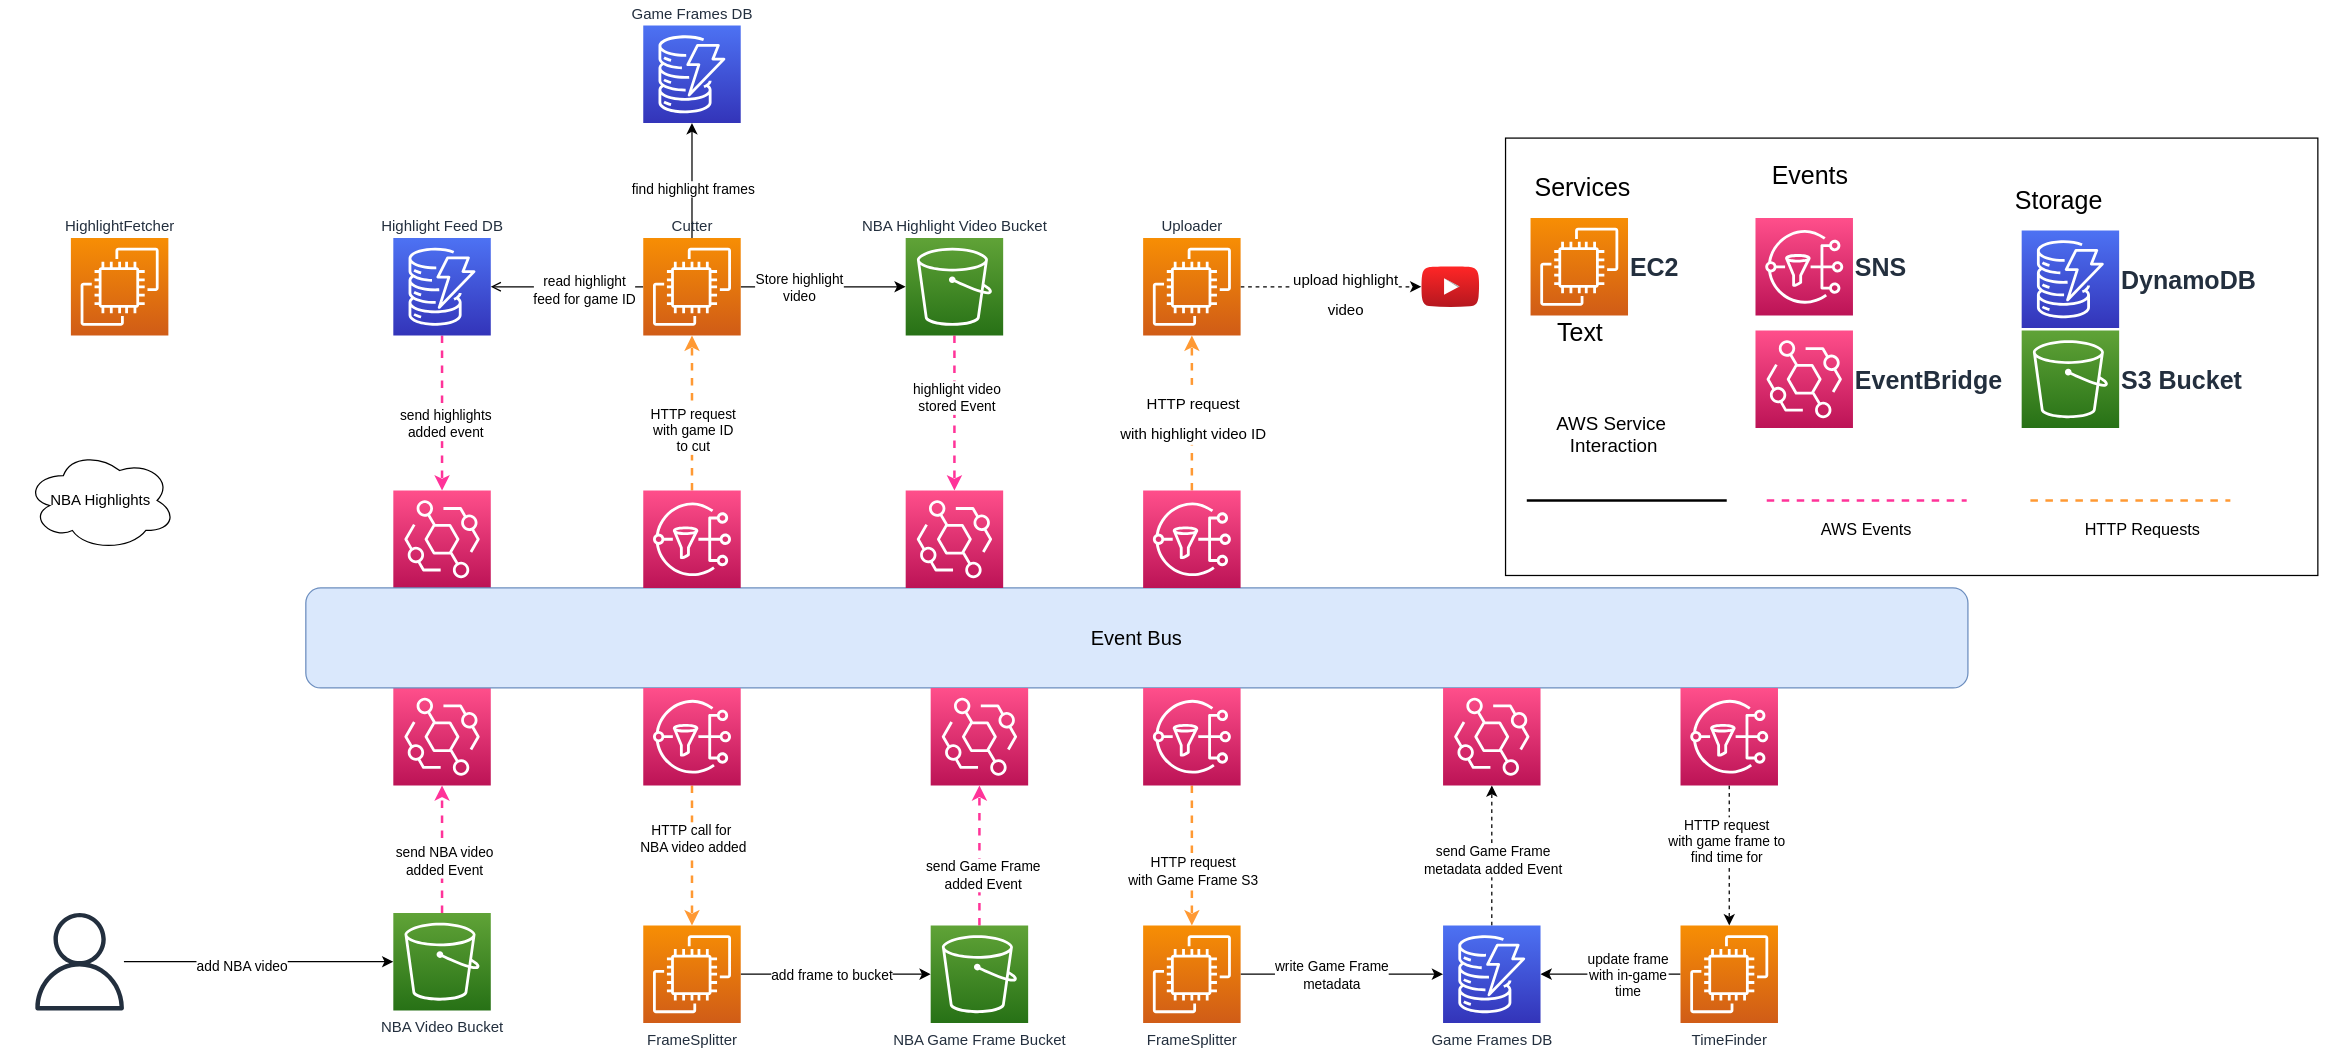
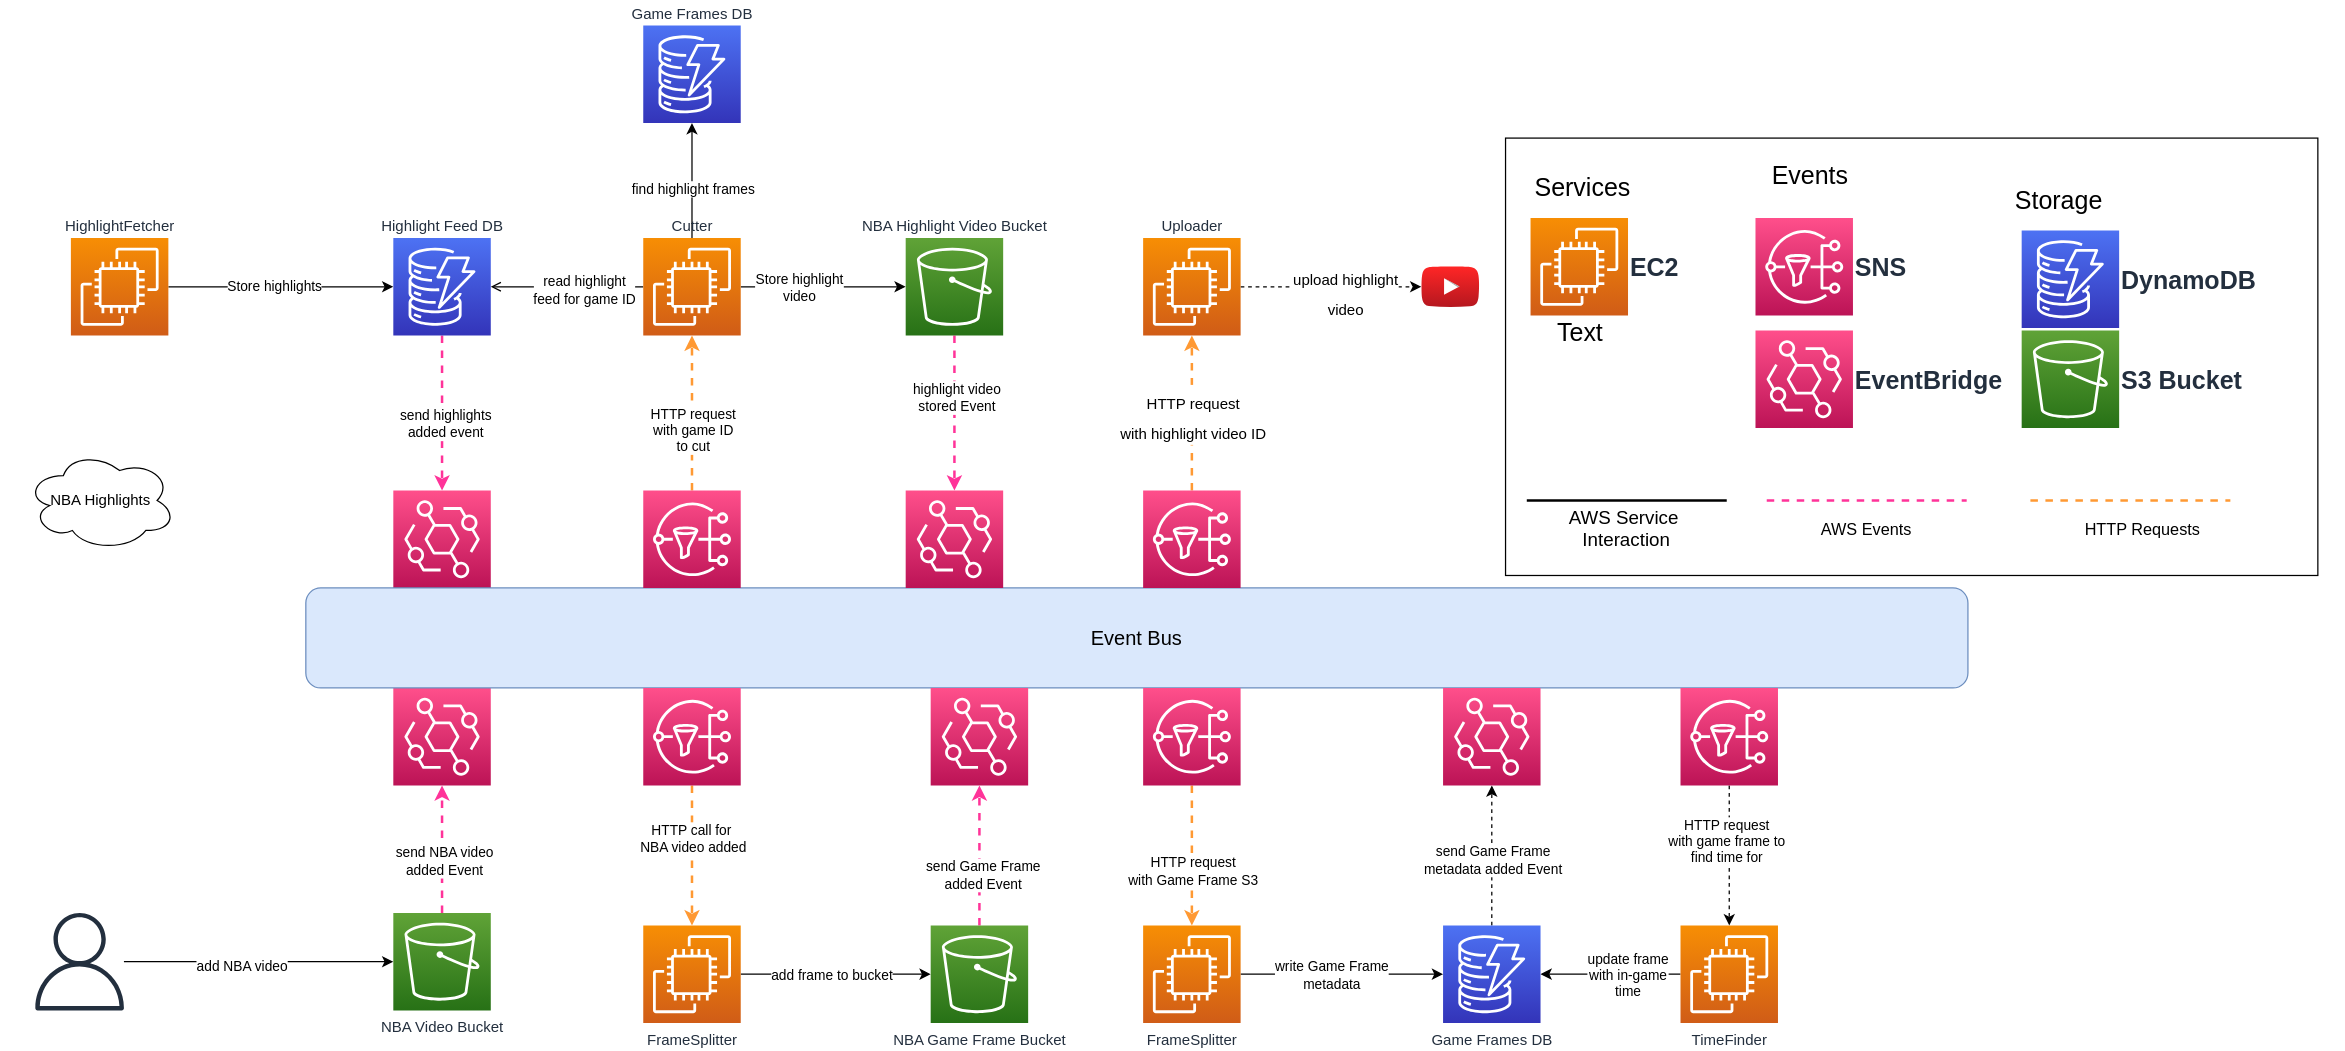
+ <mxCell id="9" style="edgeStyle=orthogonalEdgeStyle;rounded=0;orthogonalLoop=1;jettySize=auto;html=1;entryX=0;entryY=0.5;entryDx=0;entryDy=0;entryPerimeter=0;" edge="1" parent="1" source="11" target="15"><mxGeometry relative="1" as="geometry" /></mxCell>
+ <mxCell id="10" value="Store highlights" style="edgeLabel;html=1;align=center;verticalAlign=middle;resizable=0;points=[];" vertex="1" connectable="0" parent="9"><mxGeometry x="-0.068" y="1" relative="1" as="geometry"><mxPoint as="offset" /></mxGeometry></mxCell>
- <mxCell id="82" value="&lt;span style=&quot;font-size: 15px; background-color: rgb(255, 255, 255);&quot;&gt;AWS Service&amp;nbsp;&lt;br style=&quot;font-size: 15px;&quot;&gt;Interaction&lt;br style=&quot;font-size: 15px;&quot;&gt;&lt;/span&gt;" style="text;html=1;strokeColor=none;fillColor=none;align=center;verticalAlign=middle;whiteSpace=wrap;rounded=0;dashed=1;fontSize=15;" vertex="1" parent="1"><mxGeometry x="1241" y="332" width="100" height="30" as="geometry" /></mxCell>
+ <mxCell id="82" value="&lt;span style=&quot;font-size: 15px; background-color: rgb(255, 255, 255);&quot;&gt;AWS Service&amp;nbsp;&lt;br style=&quot;font-size: 15px;&quot;&gt;Interaction&lt;br style=&quot;font-size: 15px;&quot;&gt;&lt;/span&gt;" style="text;html=1;strokeColor=none;fillColor=none;align=center;verticalAlign=middle;whiteSpace=wrap;rounded=0;dashed=1;fontSize=15;" vertex="1" parent="1"><mxGeometry x="1251" y="407" width="100" height="30" as="geometry" /></mxCell>
